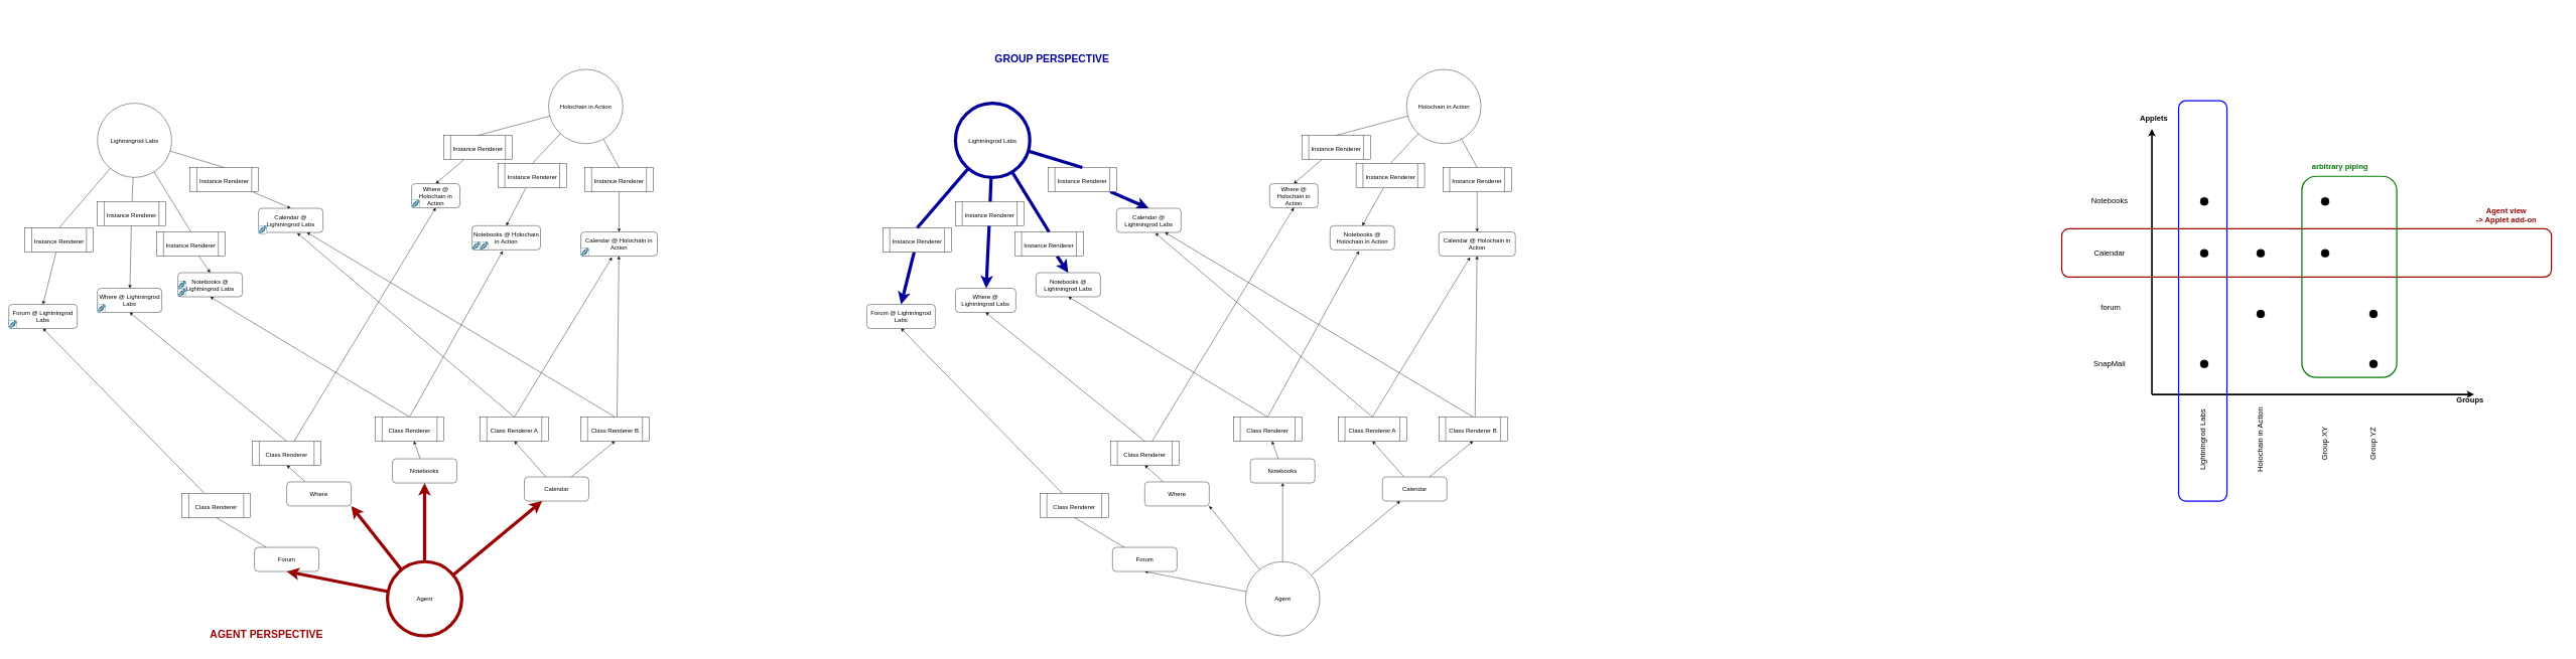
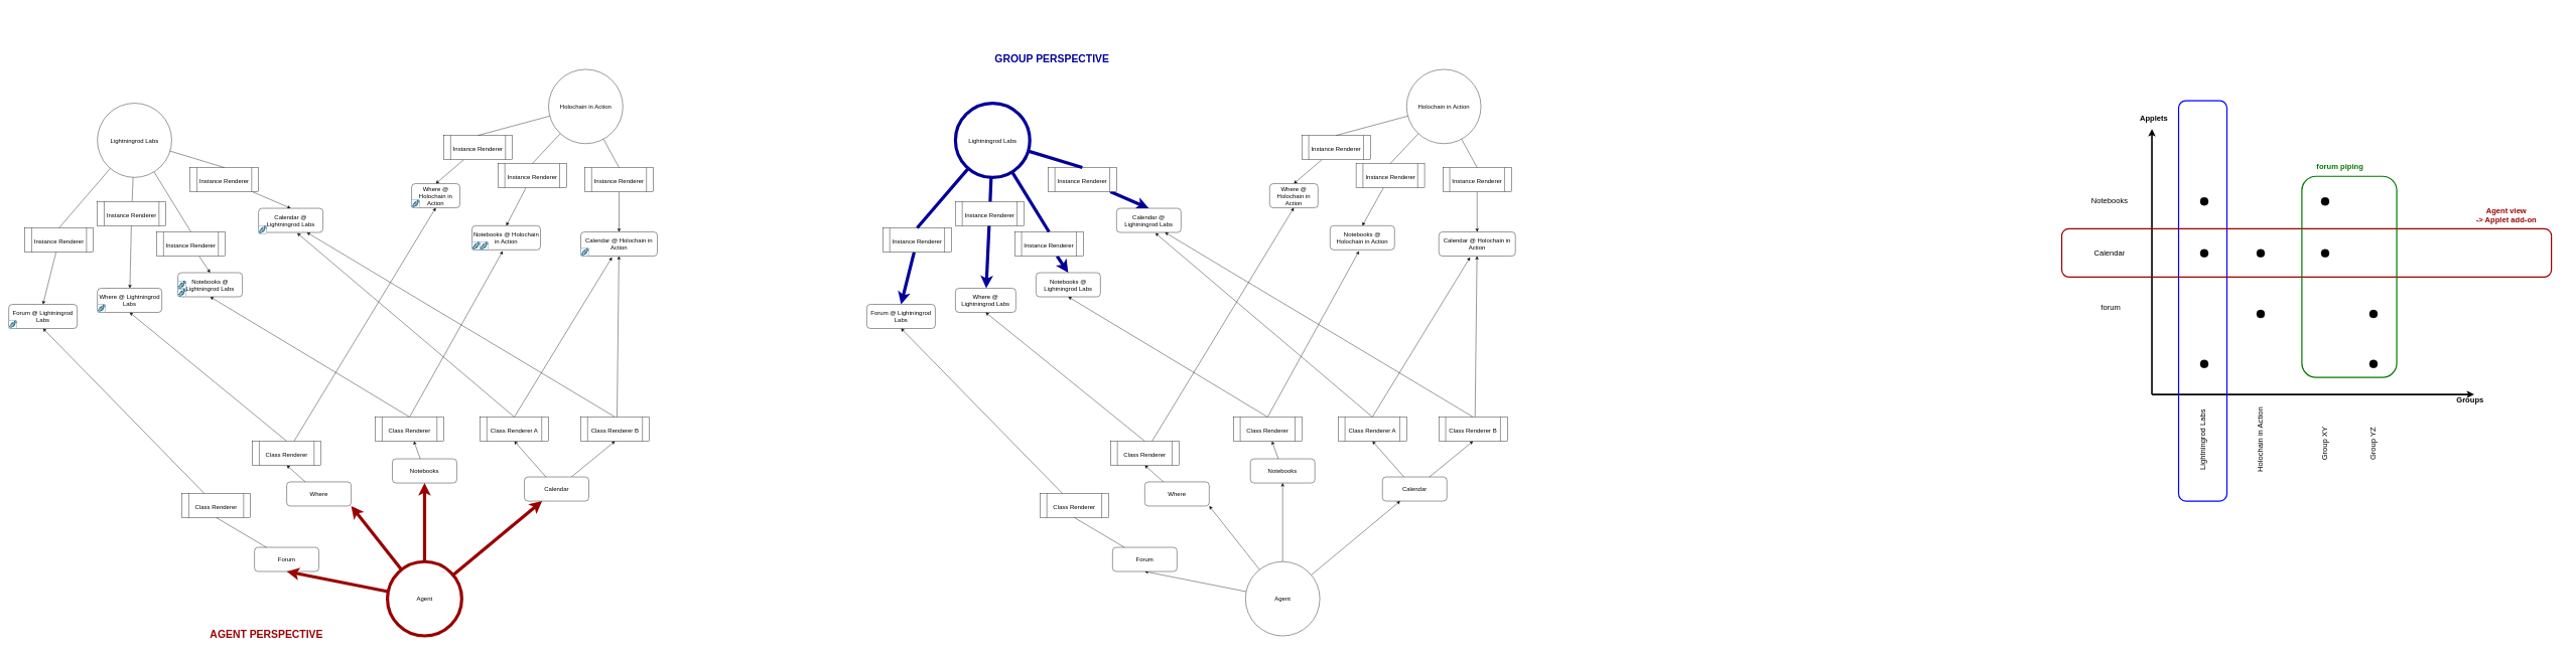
- <mxCell id="160" value="&lt;font color=&quot;#007800&quot;&gt;&lt;b&gt;arbitrary piping&lt;/b&gt;&lt;/font&gt;" style="text;html=1;strokeColor=none;fillColor=none;align=center;verticalAlign=middle;whiteSpace=wrap;rounded=0;fontSize=19;" vertex="1" parent="1"><mxGeometry x="5733.75" y="400" width="146.25" height="30" as="geometry" /></mxCell>
+ <mxCell id="160" value="&lt;font color=&quot;#007800&quot;&gt;&lt;b&gt;forum piping&lt;/b&gt;&lt;/font&gt;" style="text;html=1;strokeColor=none;fillColor=none;align=center;verticalAlign=middle;whiteSpace=wrap;rounded=0;fontSize=19;" vertex="1" parent="1"><mxGeometry x="5733.75" y="400" width="146.25" height="30" as="geometry" /></mxCell>
- <mxCell id="157" value="SnapMail" style="text;html=1;strokeColor=none;fillColor=none;align=center;verticalAlign=middle;whiteSpace=wrap;rounded=0;fontSize=19;" vertex="1" parent="1"><mxGeometry x="5180" y="889" width="110" height="30" as="geometry" /></mxCell>
